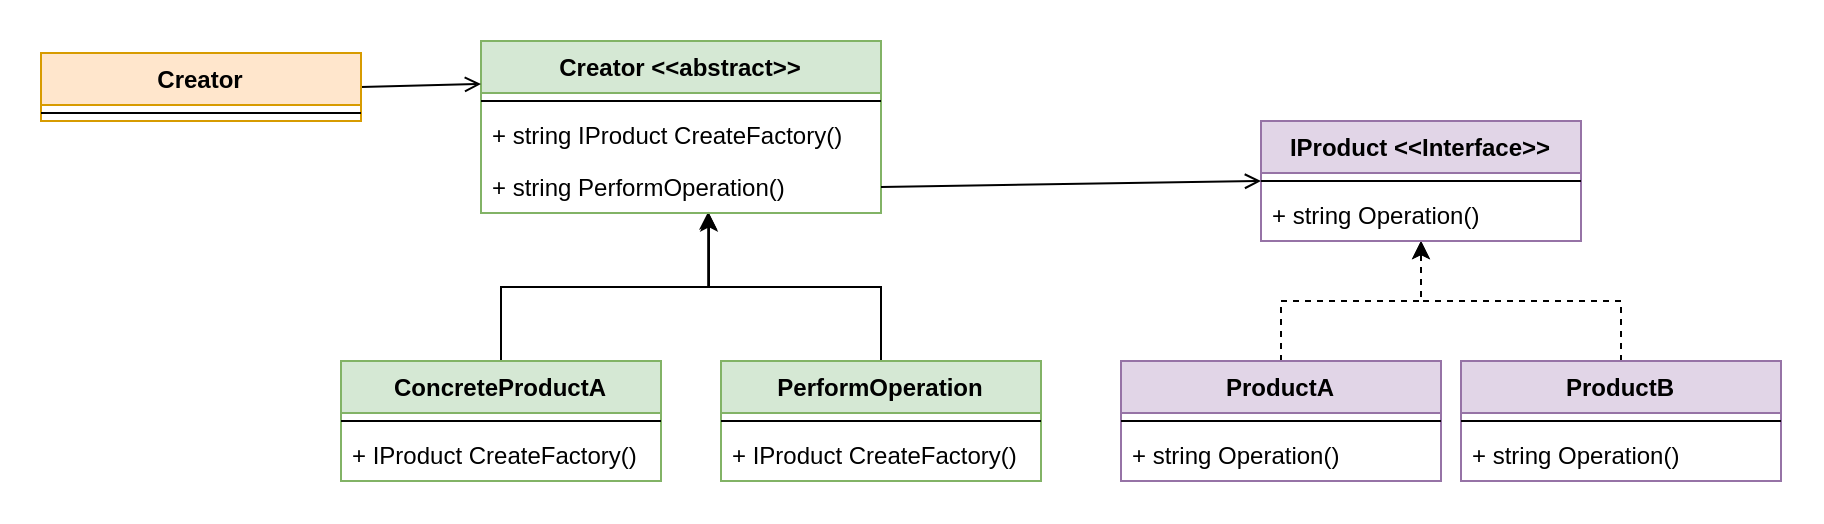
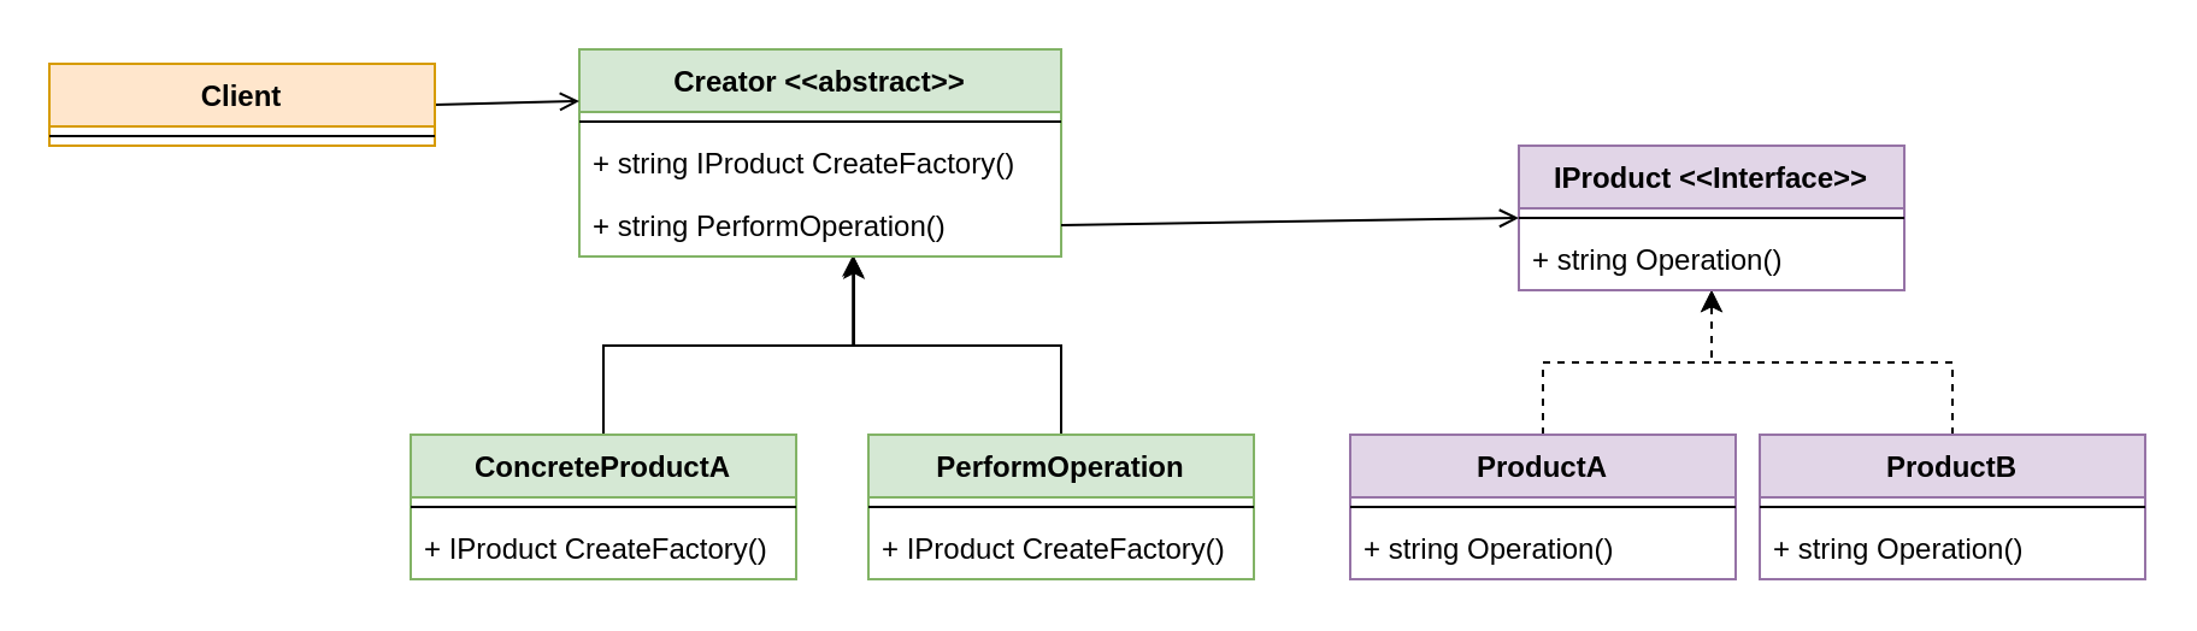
- <mxCell id="27" value="Creator" style="swimlane;fontStyle=1;align=center;verticalAlign=top;childLayout=stackLayout;horizontal=1;startSize=26;horizontalStack=0;resizeParent=1;resizeParentMax=0;resizeLast=0;collapsible=1;marginBottom=0;fillColor=#ffe6cc;strokeColor=#d79b00;" vertex="1" parent="1"><mxGeometry x="20" y="26" width="160" height="34" as="geometry" /></mxCell>
+ <mxCell id="27" value="Client" style="swimlane;fontStyle=1;align=center;verticalAlign=top;childLayout=stackLayout;horizontal=1;startSize=26;horizontalStack=0;resizeParent=1;resizeParentMax=0;resizeLast=0;collapsible=1;marginBottom=0;fillColor=#ffe6cc;strokeColor=#d79b00;" vertex="1" parent="1"><mxGeometry x="20" y="26" width="160" height="34" as="geometry" /></mxCell>
